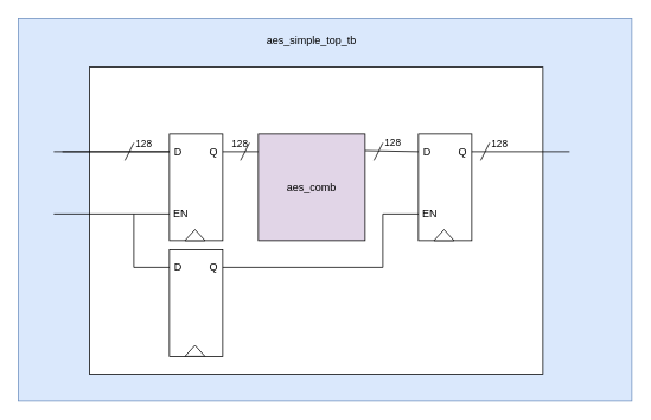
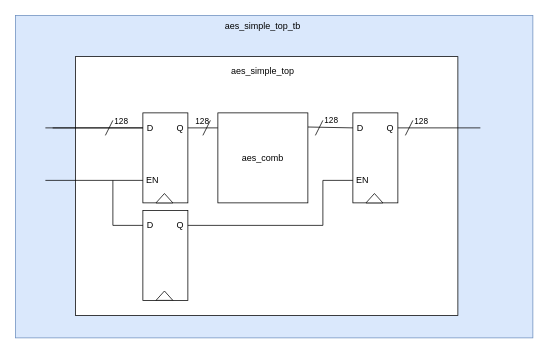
- <mxCell id="31" value="aes_simple_top_tb" style="text;html=1;align=center;verticalAlign=middle;whiteSpace=wrap;rounded=0;" vertex="1" parent="1"><mxGeometry x="295" y="30" width="110" height="30" as="geometry" /></mxCell>
+ <mxCell id="31" value="aes_simple_top_tb" style="text;html=1;align=center;verticalAlign=middle;whiteSpace=wrap;rounded=0;" vertex="1" parent="1"><mxGeometry x="295" y="20" width="110" height="30" as="geometry" /></mxCell>
+ <mxCell id="30" value="aes_simple_top" style="text;html=1;align=center;verticalAlign=middle;whiteSpace=wrap;rounded=0;" vertex="1" parent="1"><mxGeometry x="295" y="80" width="110" height="30" as="geometry" /></mxCell>
- <mxCell id="28" value="aes_comb" style="whiteSpace=wrap;html=1;aspect=fixed;fillColor=#e1d5e7;" parent="1" vertex="1"><mxGeometry x="290" y="150" width="120" height="120" as="geometry" /></mxCell>
+ <mxCell id="28" value="aes_comb" style="whiteSpace=wrap;html=1;aspect=fixed;" parent="1" vertex="1"><mxGeometry x="290" y="150" width="120" height="120" as="geometry" /></mxCell>
